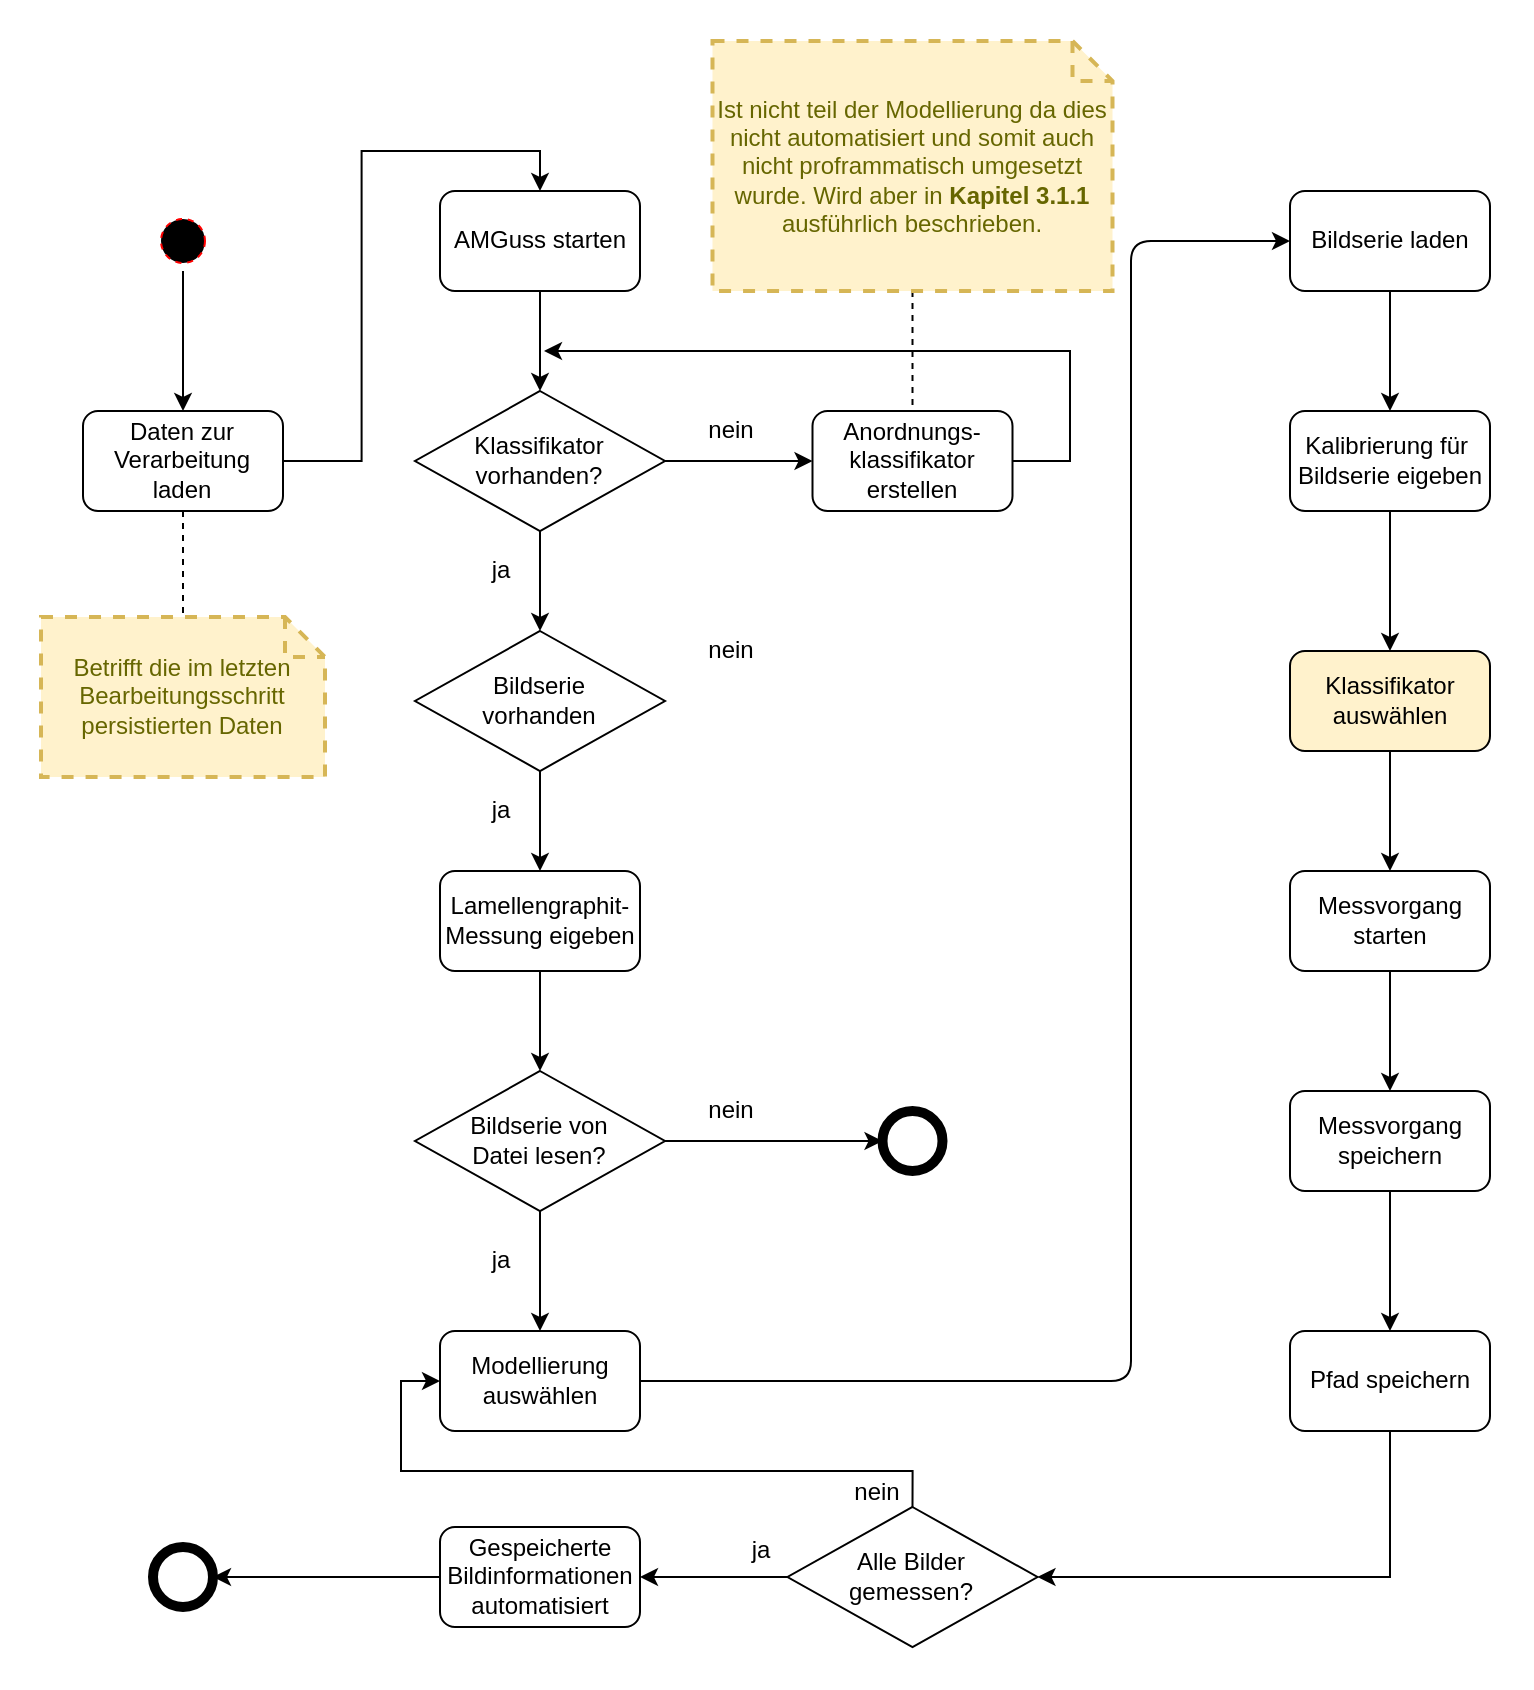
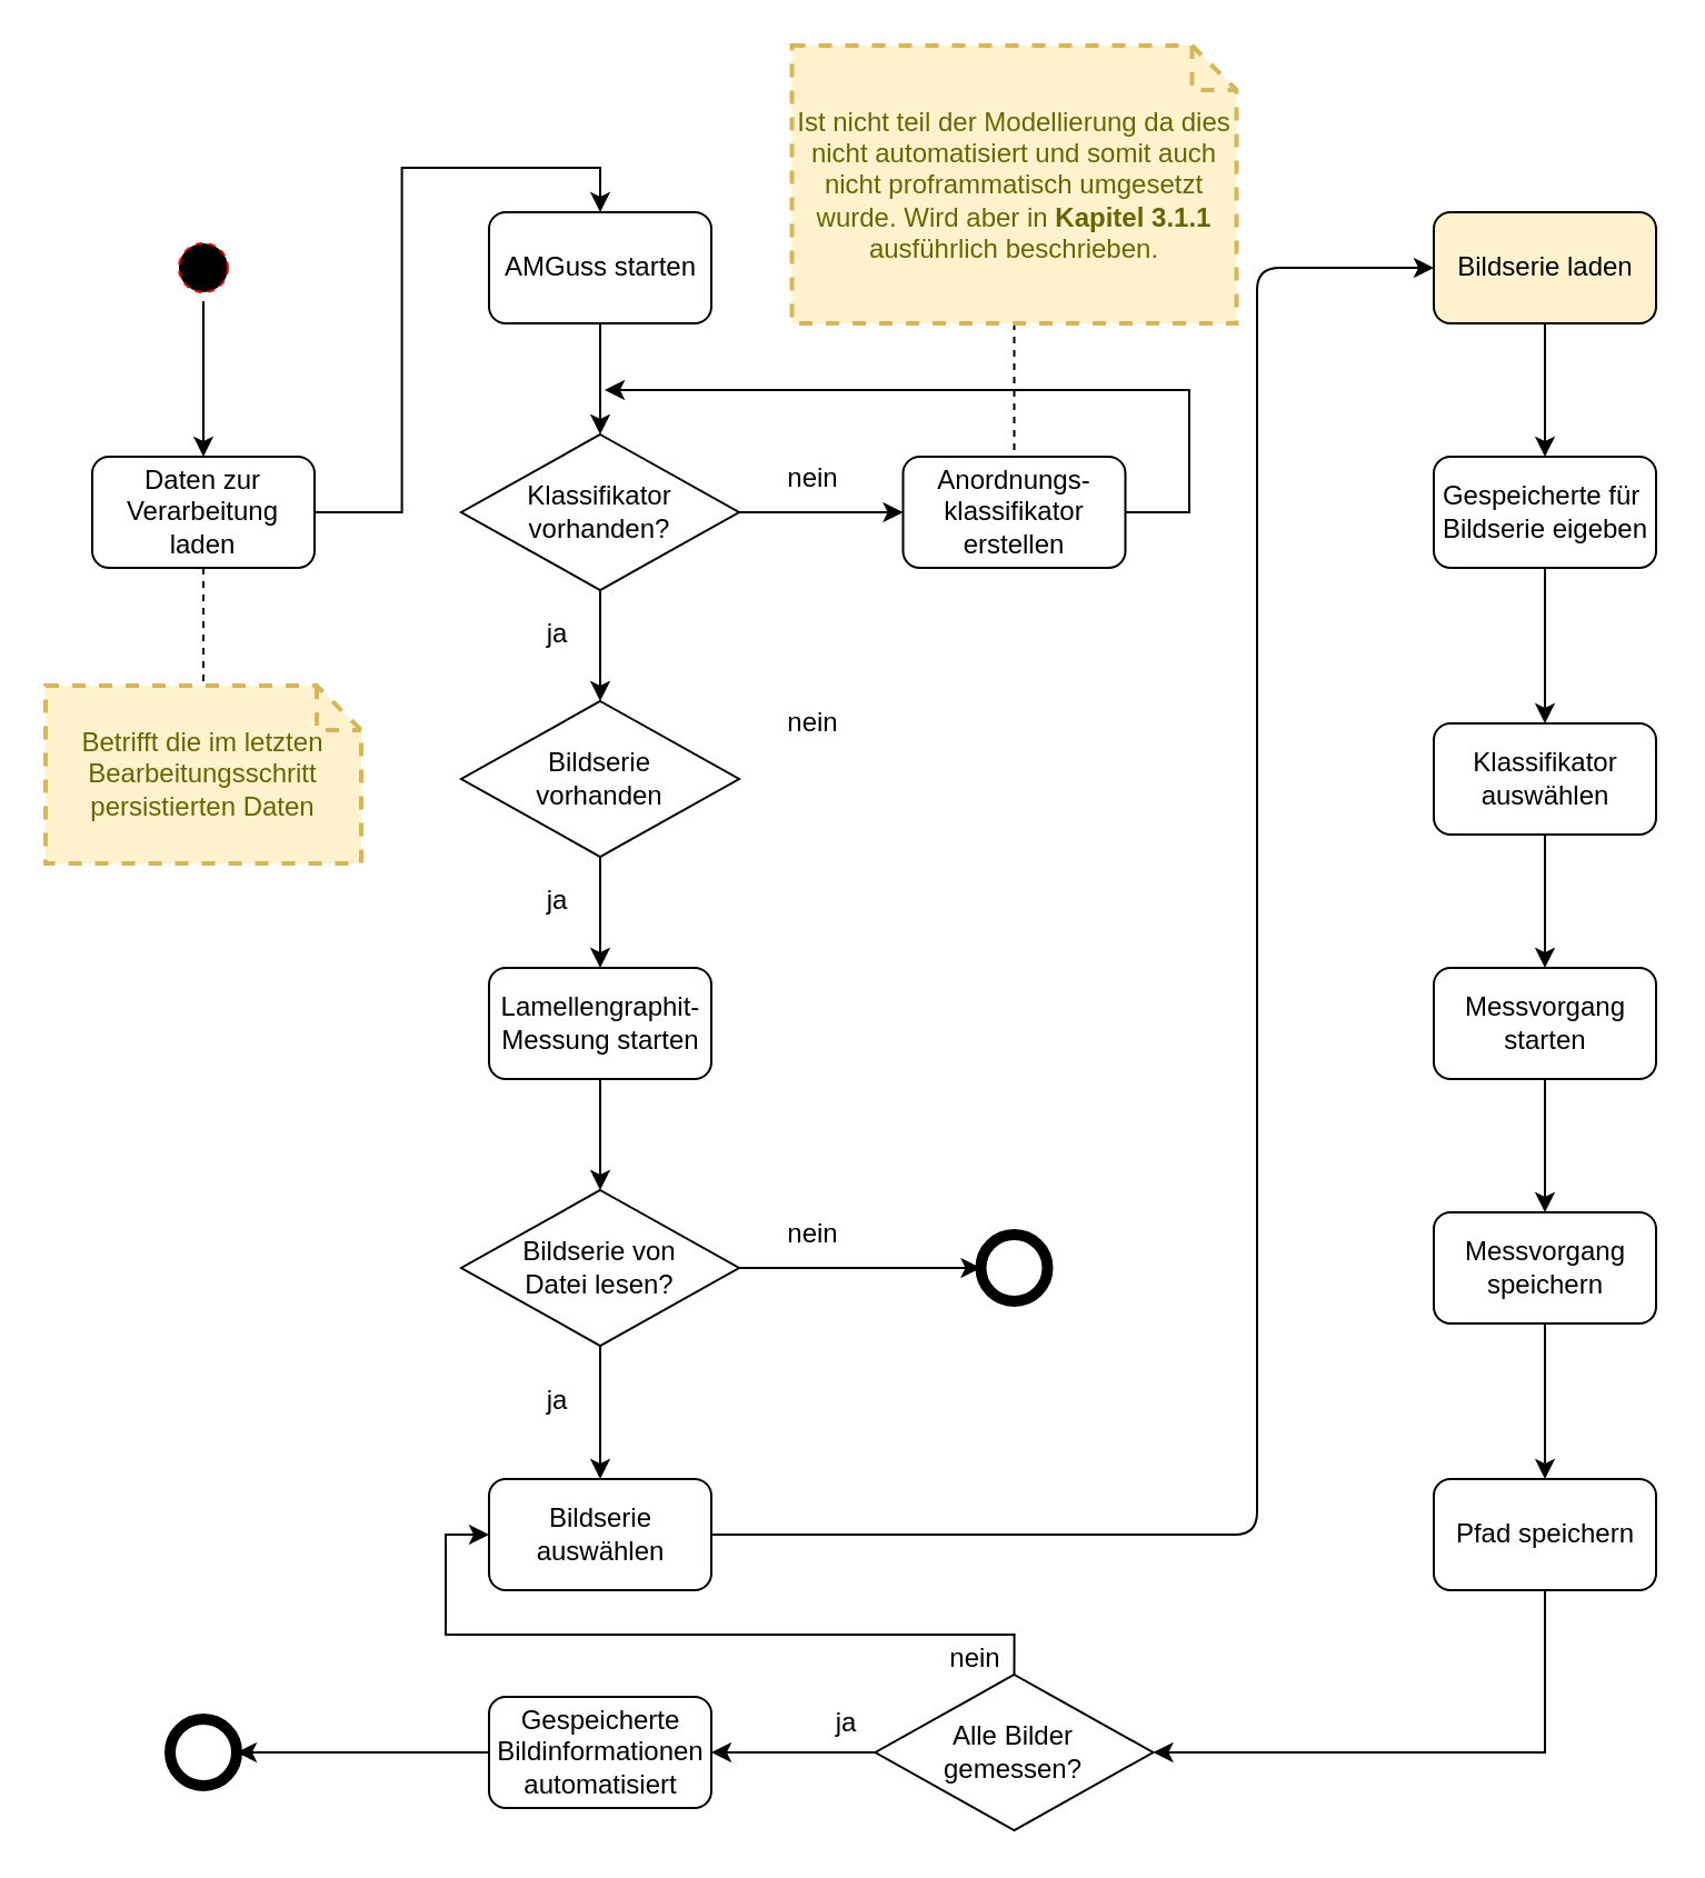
- <mxCell id="20" value="Bildserie laden" style="rounded=1;whiteSpace=wrap;html=1;" parent="1" vertex="1"><mxGeometry x="644.5" y="95" width="100" height="50" as="geometry" /></mxCell>
+ <mxCell id="20" value="Bildserie laden" style="rounded=1;whiteSpace=wrap;html=1;fillColor=#fff2cc;" parent="1" vertex="1"><mxGeometry x="644.5" y="95" width="100" height="50" as="geometry" /></mxCell>
- <mxCell id="30" value="Kalibrierung für&amp;nbsp;&lt;br&gt;Bildserie eigeben" style="rounded=1;whiteSpace=wrap;html=1;" parent="1" vertex="1"><mxGeometry x="644.5" y="205" width="100" height="50" as="geometry" /></mxCell>
+ <mxCell id="30" value="Gespeicherte für&amp;nbsp;&lt;br&gt;Bildserie eigeben" style="rounded=1;whiteSpace=wrap;html=1;" parent="1" vertex="1"><mxGeometry x="644.5" y="205" width="100" height="50" as="geometry" /></mxCell>
- <mxCell id="32" value="Klassifikator&lt;br&gt;auswählen" style="rounded=1;whiteSpace=wrap;html=1;fillColor=#fff2cc;" parent="1" vertex="1"><mxGeometry x="644.5" y="325" width="100" height="50" as="geometry" /></mxCell>
+ <mxCell id="32" value="Klassifikator&lt;br&gt;auswählen" style="rounded=1;whiteSpace=wrap;html=1;" parent="1" vertex="1"><mxGeometry x="644.5" y="325" width="100" height="50" as="geometry" /></mxCell>
- <mxCell id="3" value="Lamellengraphit-Messung eigeben" style="rounded=1;whiteSpace=wrap;html=1;" parent="1" vertex="1"><mxGeometry x="219.5" y="435" width="100" height="50" as="geometry" /></mxCell>
+ <mxCell id="3" value="Lamellengraphit-Messung starten" style="rounded=1;whiteSpace=wrap;html=1;" parent="1" vertex="1"><mxGeometry x="219.5" y="435" width="100" height="50" as="geometry" /></mxCell>
- <mxCell id="8" value="Modellierung auswählen" style="rounded=1;whiteSpace=wrap;html=1;" parent="1" vertex="1"><mxGeometry x="219.5" y="665" width="100" height="50" as="geometry" /></mxCell>
+ <mxCell id="8" value="Bildserie auswählen" style="rounded=1;whiteSpace=wrap;html=1;" parent="1" vertex="1"><mxGeometry x="219.5" y="665" width="100" height="50" as="geometry" /></mxCell>
